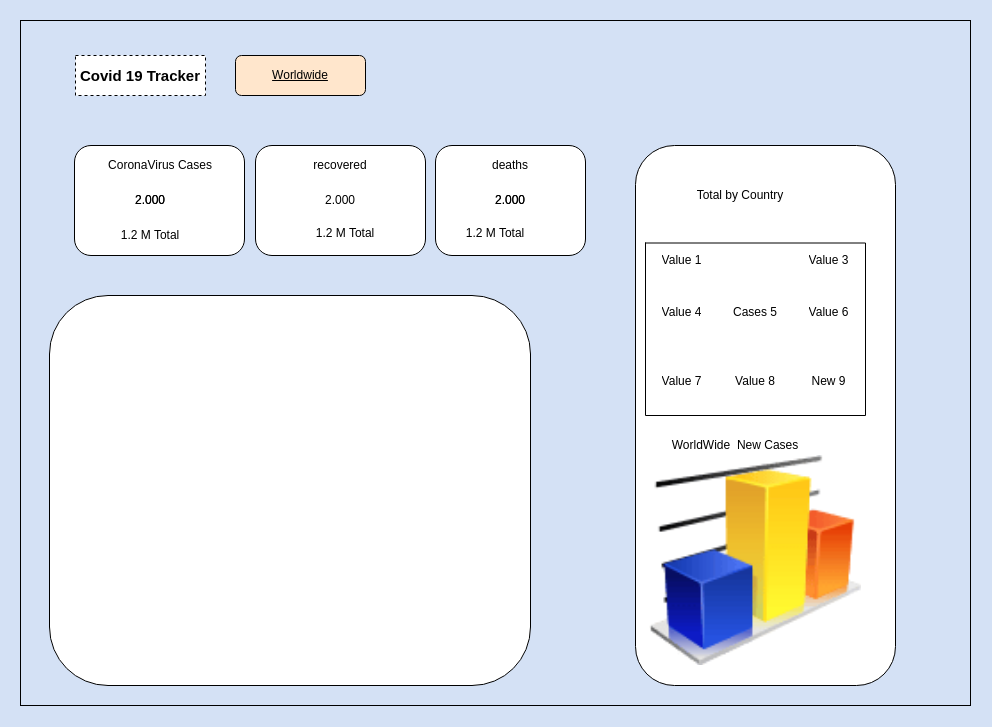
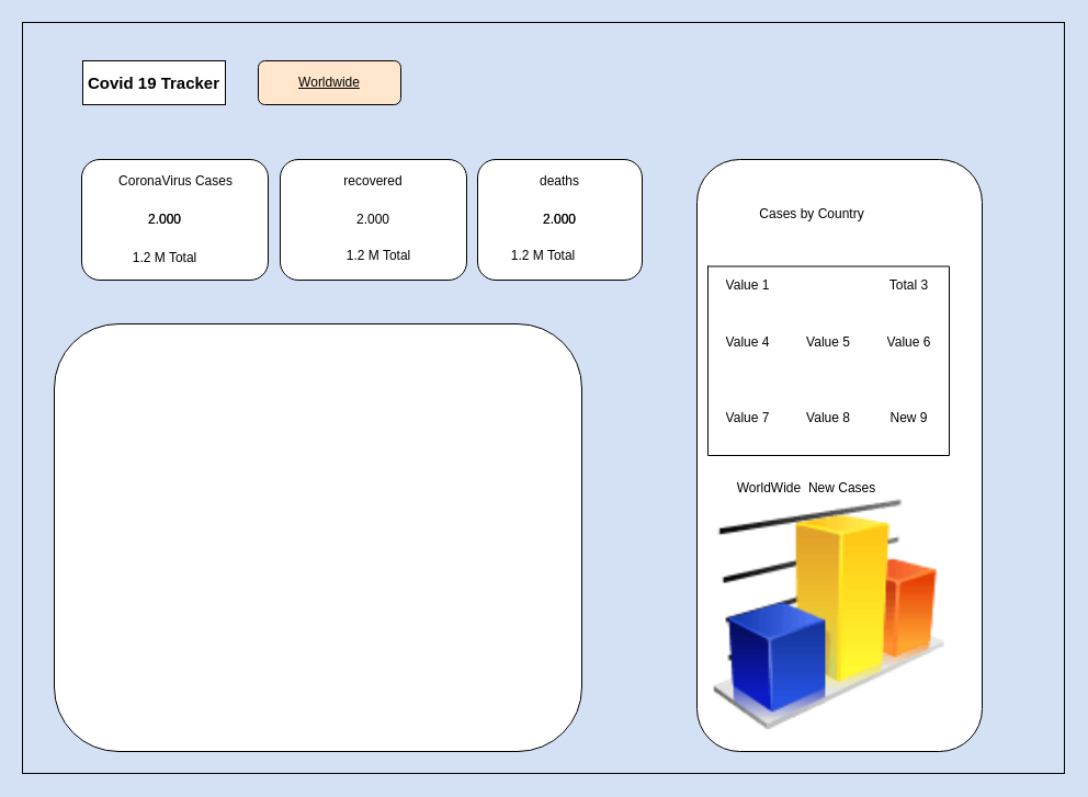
- <mxCell id="3" value="&lt;font style=&quot;font-size: 15px&quot;&gt;&lt;b&gt;Covid 19 Tracker&lt;/b&gt;&lt;/font&gt;" style="rounded=0;whiteSpace=wrap;html=1;dashed=1;" vertex="1" parent="1"><mxGeometry x="75" y="55" width="130" height="40" as="geometry" /></mxCell>
+ <mxCell id="3" value="&lt;font style=&quot;font-size: 15px&quot;&gt;&lt;b&gt;Covid 19 Tracker&lt;/b&gt;&lt;/font&gt;" style="rounded=0;whiteSpace=wrap;html=1;" vertex="1" parent="1"><mxGeometry x="75" y="55" width="130" height="40" as="geometry" /></mxCell>
- <mxCell id="29" value="Total by Country" style="text;html=1;strokeColor=none;fillColor=none;align=center;verticalAlign=middle;whiteSpace=wrap;rounded=0;" vertex="1" parent="1"><mxGeometry x="665" y="185" width="150" height="20" as="geometry" /></mxCell>
+ <mxCell id="29" value="Cases by Country" style="text;html=1;strokeColor=none;fillColor=none;align=center;verticalAlign=middle;whiteSpace=wrap;rounded=0;" vertex="1" parent="1"><mxGeometry x="665" y="185" width="150" height="20" as="geometry" /></mxCell>
- <mxCell id="34" value="Value 3" style="shape=partialRectangle;html=1;whiteSpace=wrap;connectable=0;fillColor=none;top=0;left=0;bottom=0;right=0;overflow=hidden;" vertex="1" parent="32"><mxGeometry x="147" width="73" height="35" as="geometry" /></mxCell>
+ <mxCell id="34" value="Total 3" style="shape=partialRectangle;html=1;whiteSpace=wrap;connectable=0;fillColor=none;top=0;left=0;bottom=0;right=0;overflow=hidden;" vertex="1" parent="32"><mxGeometry x="147" width="73" height="35" as="geometry" /></mxCell>
- <mxCell id="37" value="Cases 5" style="shape=partialRectangle;html=1;whiteSpace=wrap;connectable=0;fillColor=none;top=0;left=0;bottom=0;right=0;overflow=hidden;" vertex="1" parent="35"><mxGeometry x="73" width="74" height="69" as="geometry" /></mxCell>
+ <mxCell id="37" value="Value 5" style="shape=partialRectangle;html=1;whiteSpace=wrap;connectable=0;fillColor=none;top=0;left=0;bottom=0;right=0;overflow=hidden;" vertex="1" parent="35"><mxGeometry x="73" width="74" height="69" as="geometry" /></mxCell>
